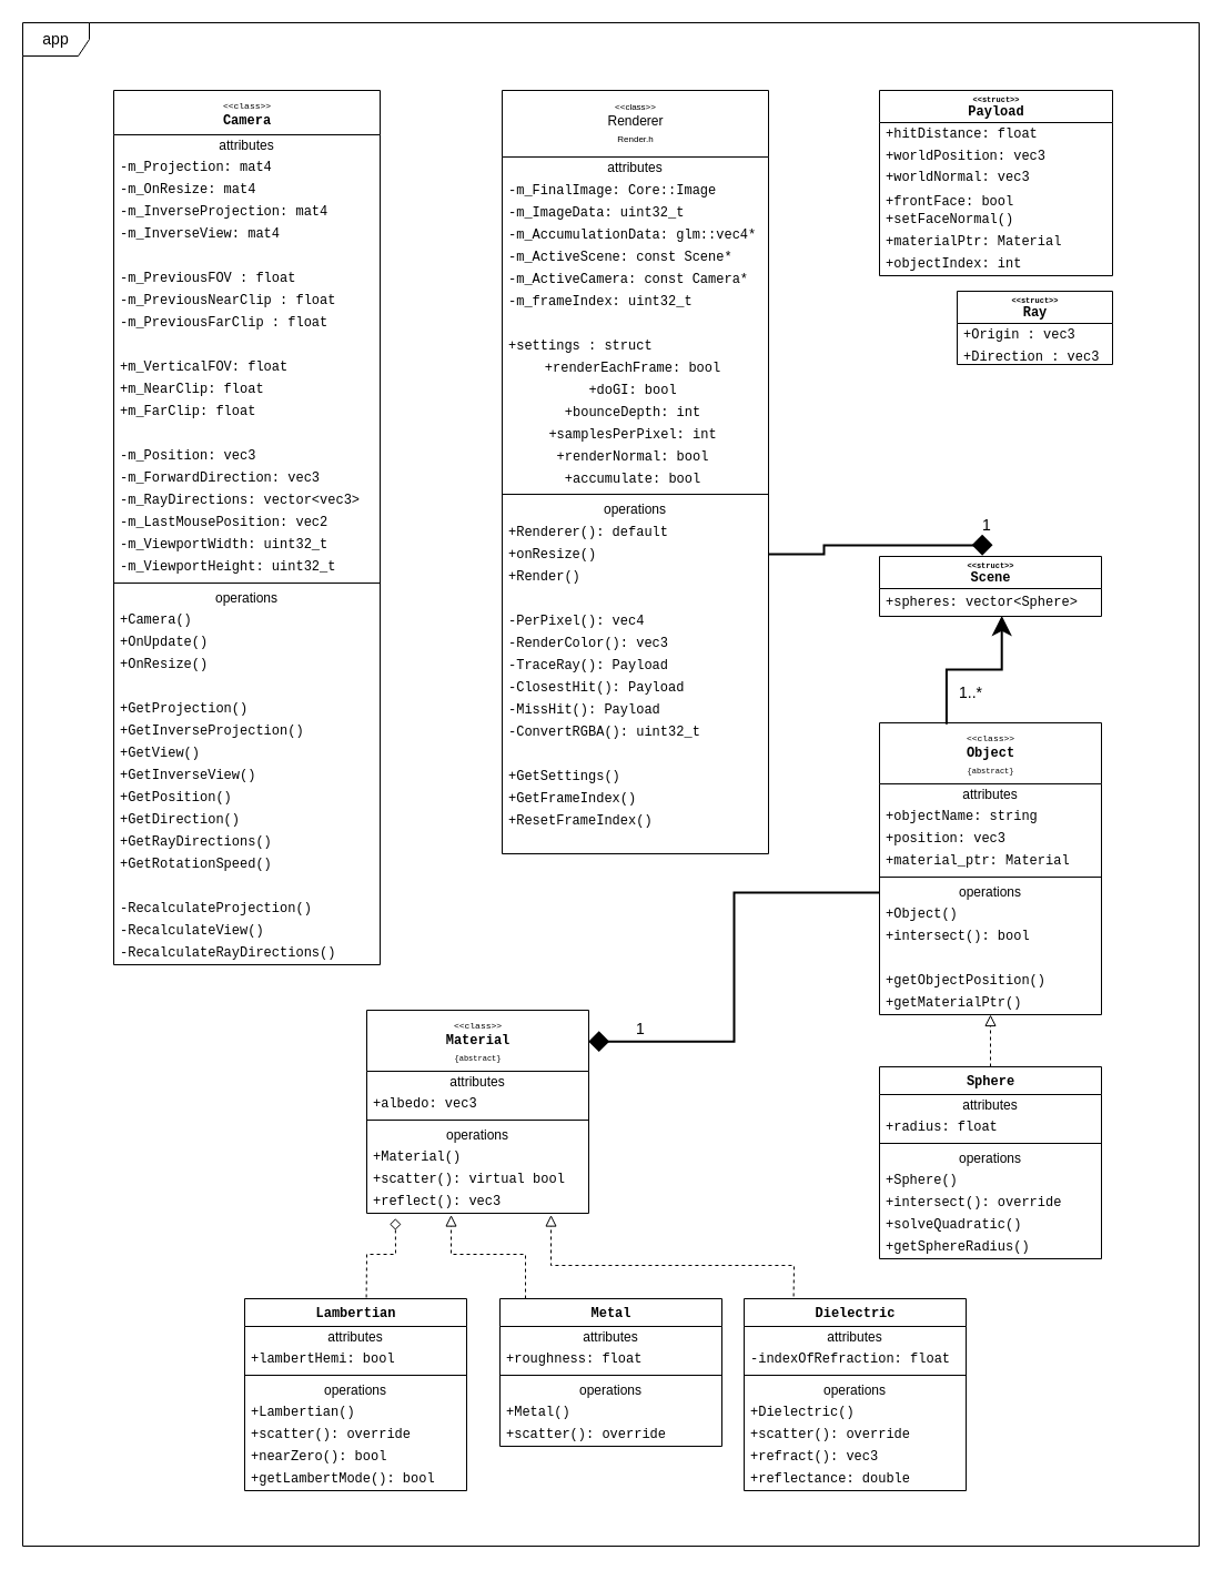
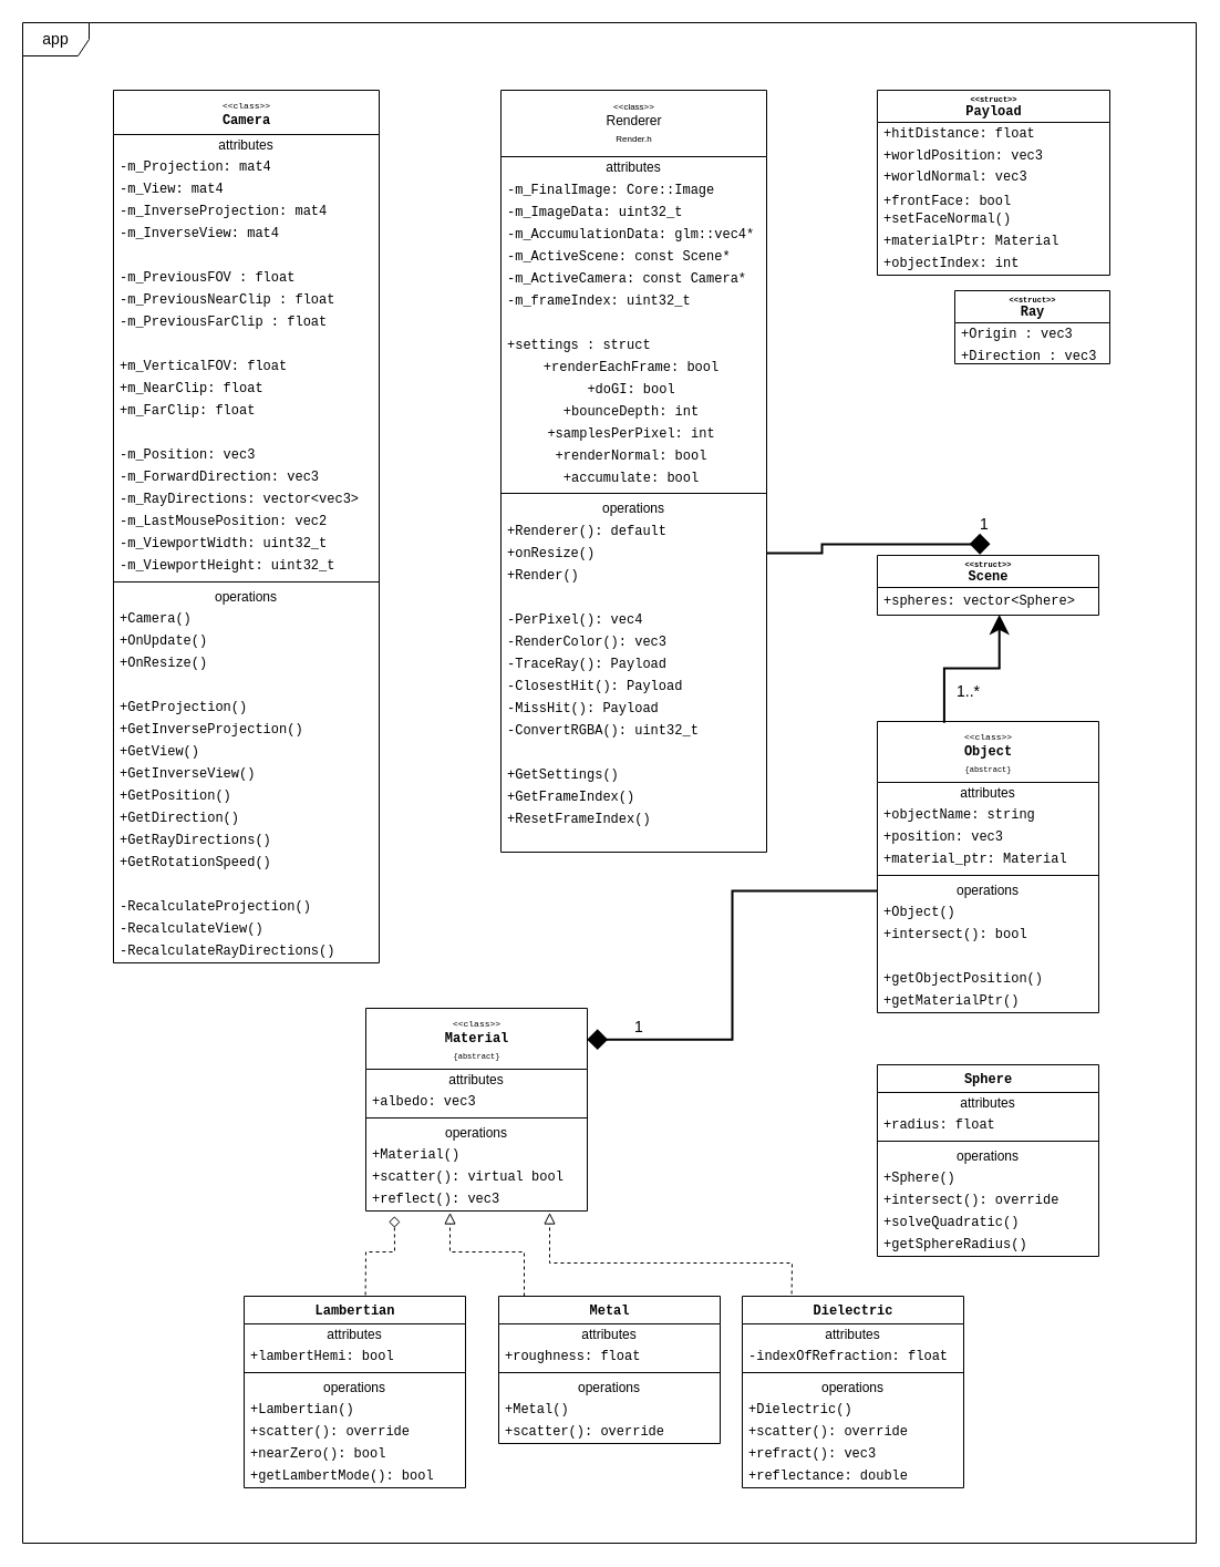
- <mxCell id="88" value="-m_OnResize: mat4" style="text;html=1;strokeColor=none;fillColor=none;align=left;verticalAlign=middle;spacingLeft=4;spacingRight=4;overflow=hidden;rotatable=0;points=[[0,0.5],[1,0.5]];portConstraint=eastwest;fontFamily=Courier New;fontSize=12;rounded=0;" parent="85" vertex="1"><mxGeometry y="80" width="240" height="20" as="geometry" /></mxCell>
+ <mxCell id="88" value="-m_View: mat4" style="text;html=1;strokeColor=none;fillColor=none;align=left;verticalAlign=middle;spacingLeft=4;spacingRight=4;overflow=hidden;rotatable=0;points=[[0,0.5],[1,0.5]];portConstraint=eastwest;fontFamily=Courier New;fontSize=12;rounded=0;" parent="85" vertex="1"><mxGeometry y="80" width="240" height="20" as="geometry" /></mxCell>
- <mxCell id="145" value="" style="endArrow=block;startArrow=none;endFill=0;startFill=0;endSize=8;html=1;verticalAlign=bottom;dashed=1;labelBackgroundColor=none;fontFamily=Helvetica;fontSize=7;entryX=0.5;entryY=1;entryDx=0;entryDy=0;exitX=0.5;exitY=0;exitDx=0;exitDy=0;rounded=0;" parent="1" source="136" target="124" edge="1"><mxGeometry width="160" relative="1" as="geometry"><mxPoint x="1052" y="961" as="sourcePoint" /><mxPoint x="1052" y="895.5" as="targetPoint" /><Array as="points" /></mxGeometry></mxCell>
